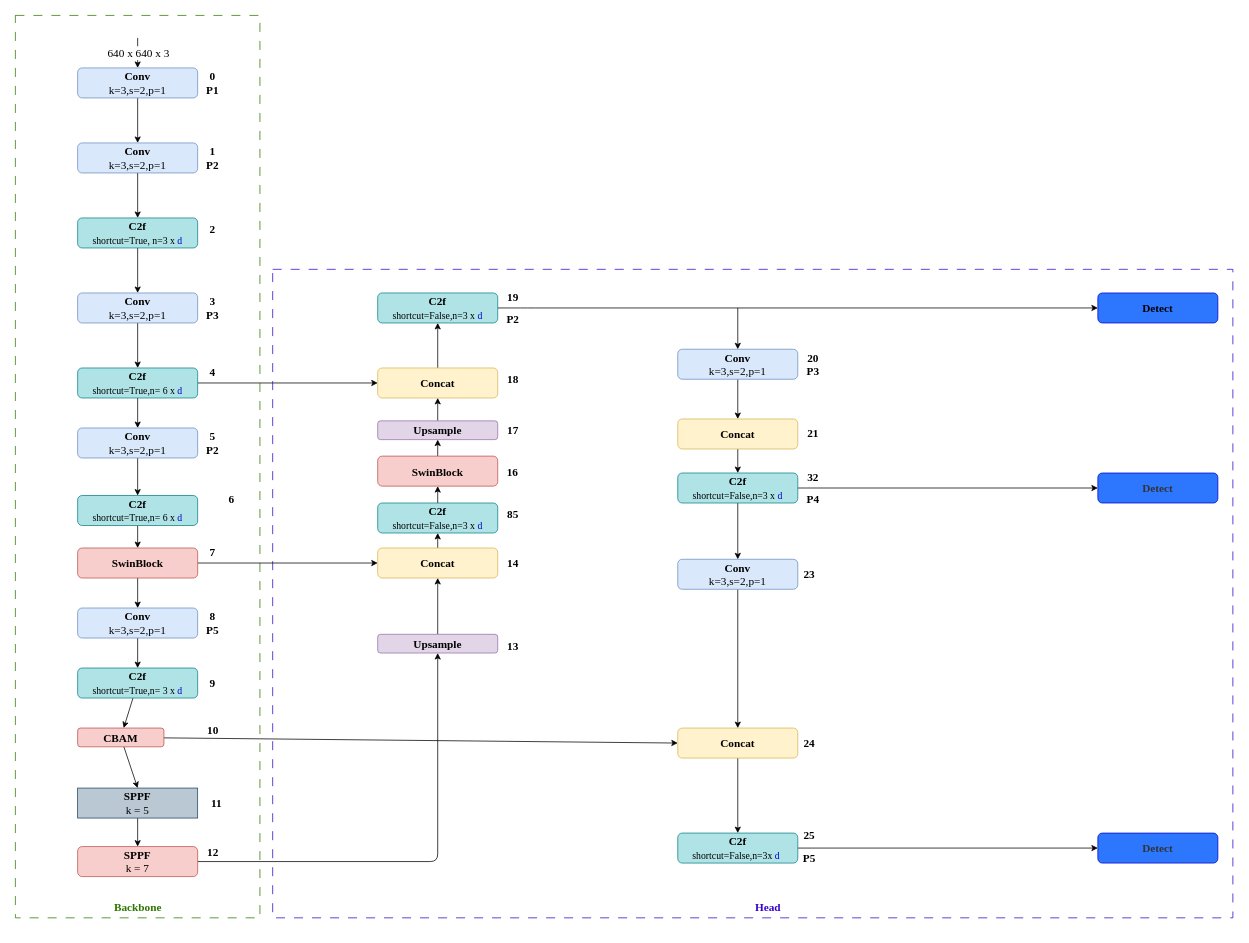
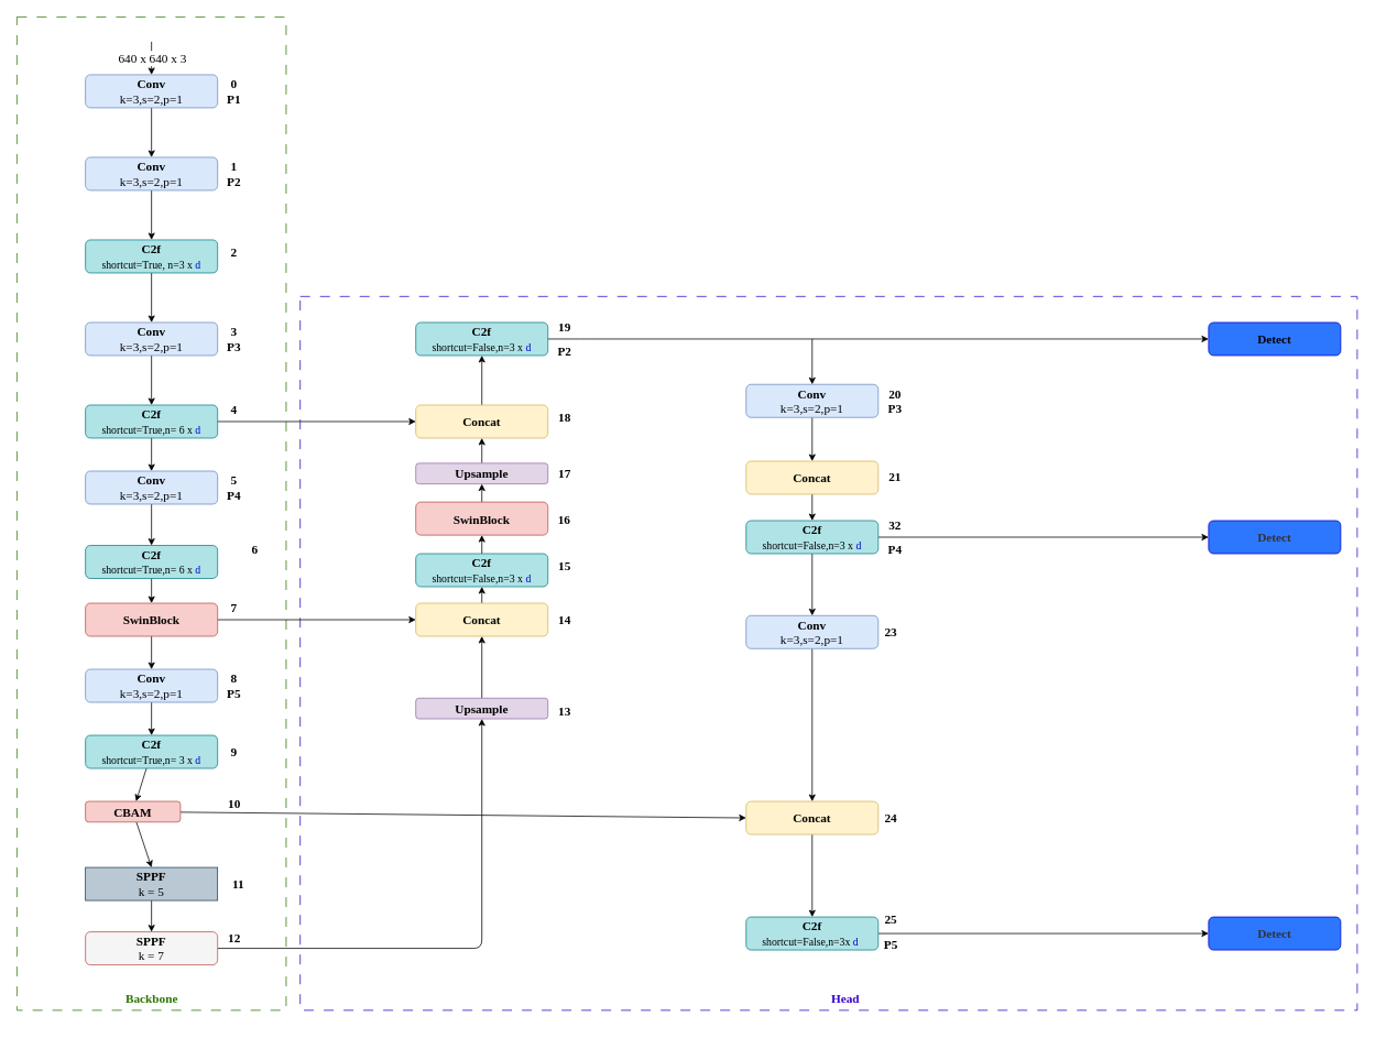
- <mxCell id="31" value="&lt;font&gt;&lt;b&gt;5&lt;/b&gt;&lt;/font&gt;&lt;div&gt;&lt;font&gt;&lt;b&gt;P2&lt;/b&gt;&lt;/font&gt;&lt;/div&gt;" style="text;html=1;align=center;verticalAlign=middle;whiteSpace=wrap;rounded=0;fontFamily=Verdana;fontSize=15;" parent="1" vertex="1"><mxGeometry x="253" y="575" width="60" height="30" as="geometry" /></mxCell>
+ <mxCell id="31" value="&lt;font&gt;&lt;b&gt;5&lt;/b&gt;&lt;/font&gt;&lt;div&gt;&lt;font&gt;&lt;b&gt;P4&lt;/b&gt;&lt;/font&gt;&lt;/div&gt;" style="text;html=1;align=center;verticalAlign=middle;whiteSpace=wrap;rounded=0;fontFamily=Verdana;fontSize=15;" parent="1" vertex="1"><mxGeometry x="253" y="575" width="60" height="30" as="geometry" /></mxCell>
- <mxCell id="57" value="&lt;b&gt;&lt;font&gt;85&lt;/font&gt;&lt;/b&gt;" style="text;html=1;align=center;verticalAlign=middle;resizable=0;points=[];autosize=1;strokeColor=none;fillColor=none;fontFamily=Verdana;fontSize=15;" parent="1" vertex="1"><mxGeometry x="663" y="670" width="40" height="30" as="geometry" /></mxCell>
+ <mxCell id="57" value="&lt;b&gt;&lt;font&gt;15&lt;/font&gt;&lt;/b&gt;" style="text;html=1;align=center;verticalAlign=middle;resizable=0;points=[];autosize=1;strokeColor=none;fillColor=none;fontFamily=Verdana;fontSize=15;" parent="1" vertex="1"><mxGeometry x="663" y="670" width="40" height="30" as="geometry" /></mxCell>
- <mxCell id="89" value="&lt;b&gt;&lt;font&gt;SPPF&lt;/font&gt;&lt;/b&gt;&lt;div&gt;&lt;font&gt;k = 7&lt;/font&gt;&lt;/div&gt;" style="rounded=1;whiteSpace=wrap;html=1;fillColor=#f8cecc;strokeColor=#b85450;fontFamily=Verdana;fontSize=15;" vertex="1" parent="1"><mxGeometry x="103" y="1128" width="160" height="40" as="geometry" /></mxCell>
+ <mxCell id="89" value="&lt;b&gt;&lt;font&gt;SPPF&lt;/font&gt;&lt;/b&gt;&lt;div&gt;&lt;font&gt;k = 7&lt;/font&gt;&lt;/div&gt;" style="rounded=1;whiteSpace=wrap;html=1;fillColor=#f5f5f5;strokeColor=#b85450;fontFamily=Verdana;fontSize=15;" vertex="1" parent="1"><mxGeometry x="103" y="1128" width="160" height="40" as="geometry" /></mxCell>
